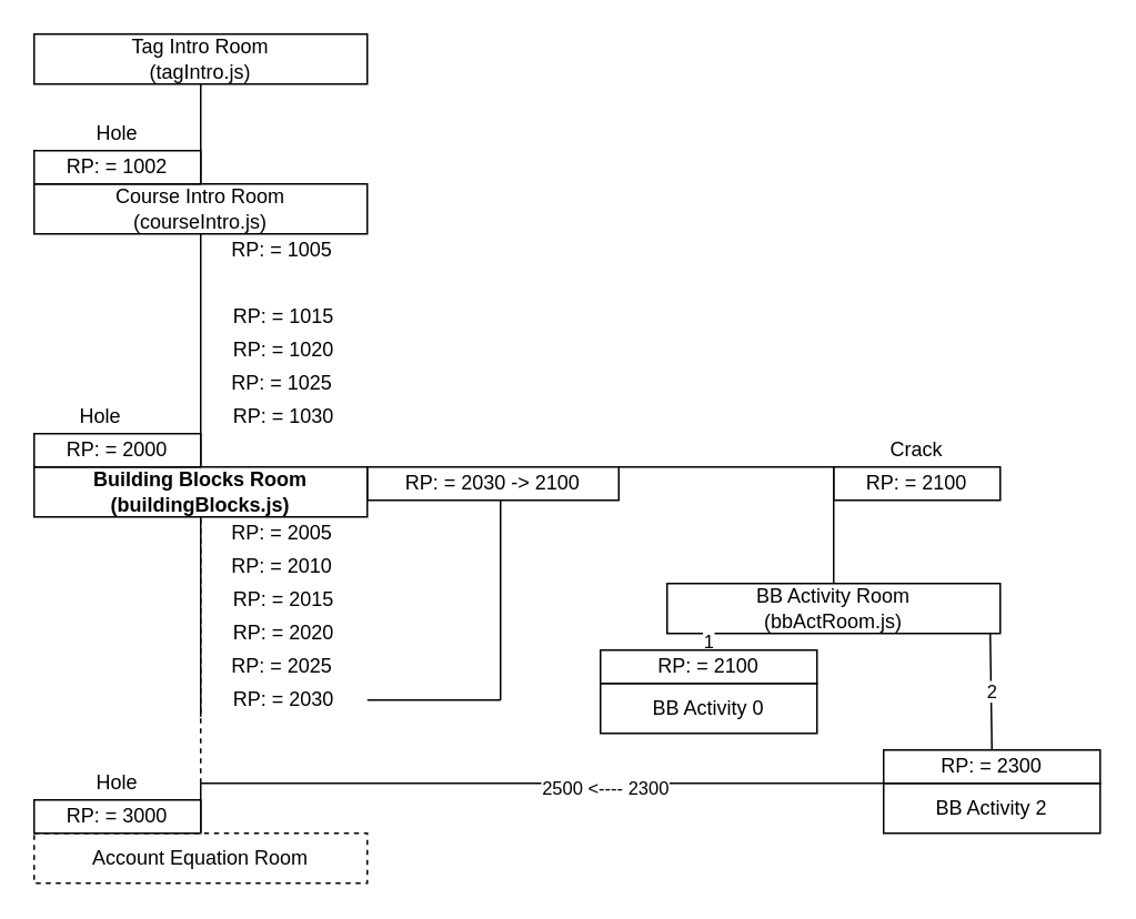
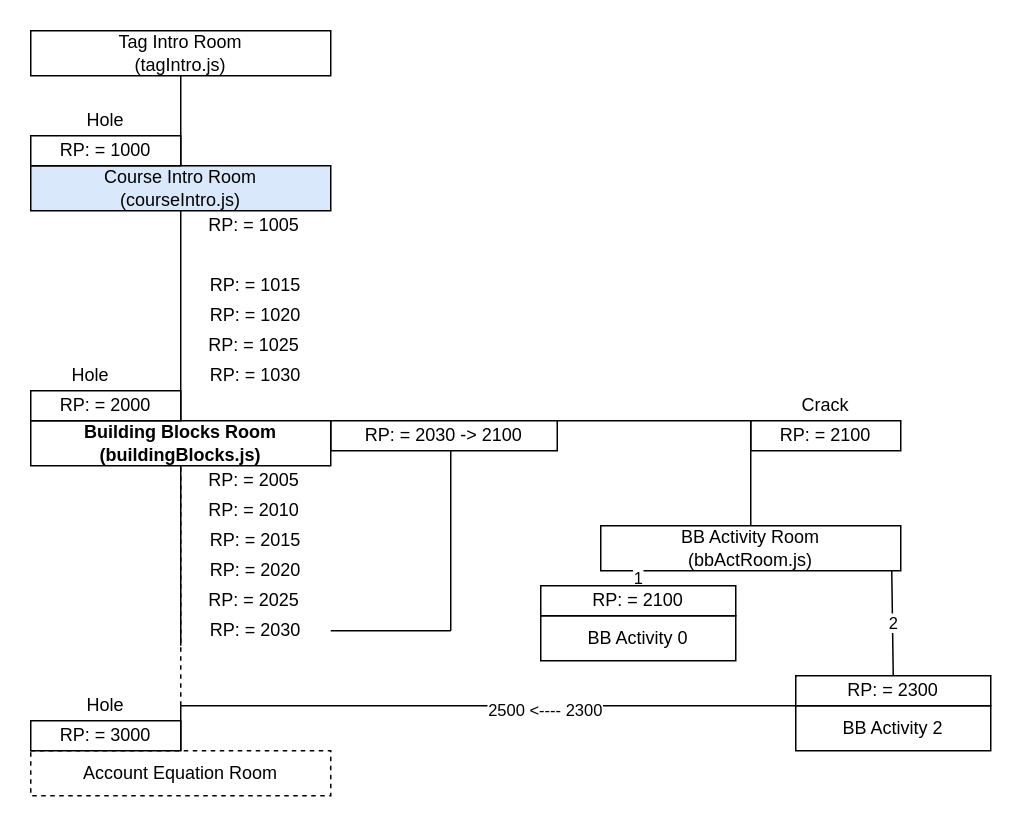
- <mxCell id="16" value="RP: = 1002" style="text;html=1;fillColor=none;align=center;verticalAlign=middle;whiteSpace=wrap;rounded=0;strokeColor=#000000;" parent="1" vertex="1"><mxGeometry x="20" y="90" width="100" height="20" as="geometry" /></mxCell>
+ <mxCell id="16" value="RP: = 1000" style="text;html=1;fillColor=none;align=center;verticalAlign=middle;whiteSpace=wrap;rounded=0;strokeColor=#000000;" parent="1" vertex="1"><mxGeometry x="20" y="90" width="100" height="20" as="geometry" /></mxCell>
- <mxCell id="3" value="Course Intro Room&lt;br&gt;(courseIntro.js)" style="rounded=0;whiteSpace=wrap;html=1;" parent="1" vertex="1"><mxGeometry x="20" y="110" width="200" height="30" as="geometry" /></mxCell>
+ <mxCell id="3" value="Course Intro Room&lt;br&gt;(courseIntro.js)" style="rounded=0;whiteSpace=wrap;html=1;fillColor=#dae8fc;" parent="1" vertex="1"><mxGeometry x="20" y="110" width="200" height="30" as="geometry" /></mxCell>
